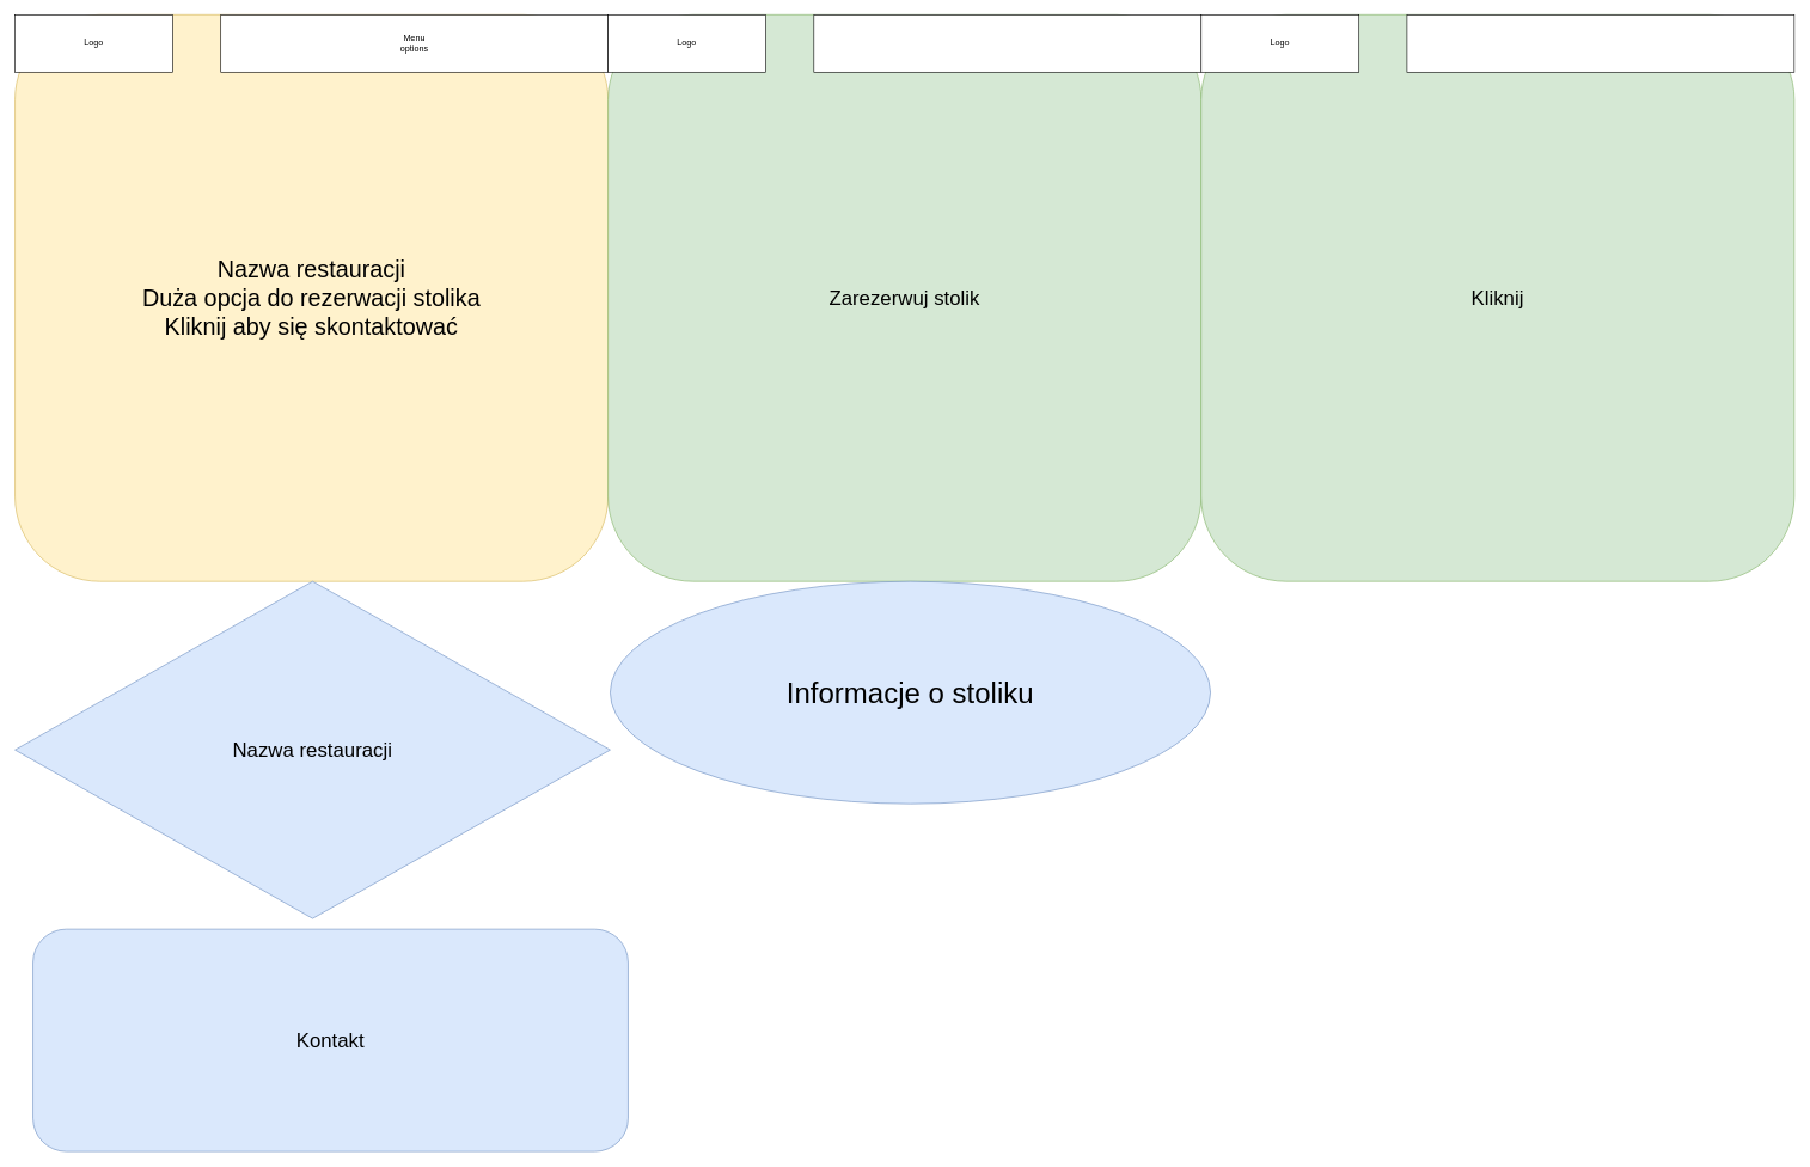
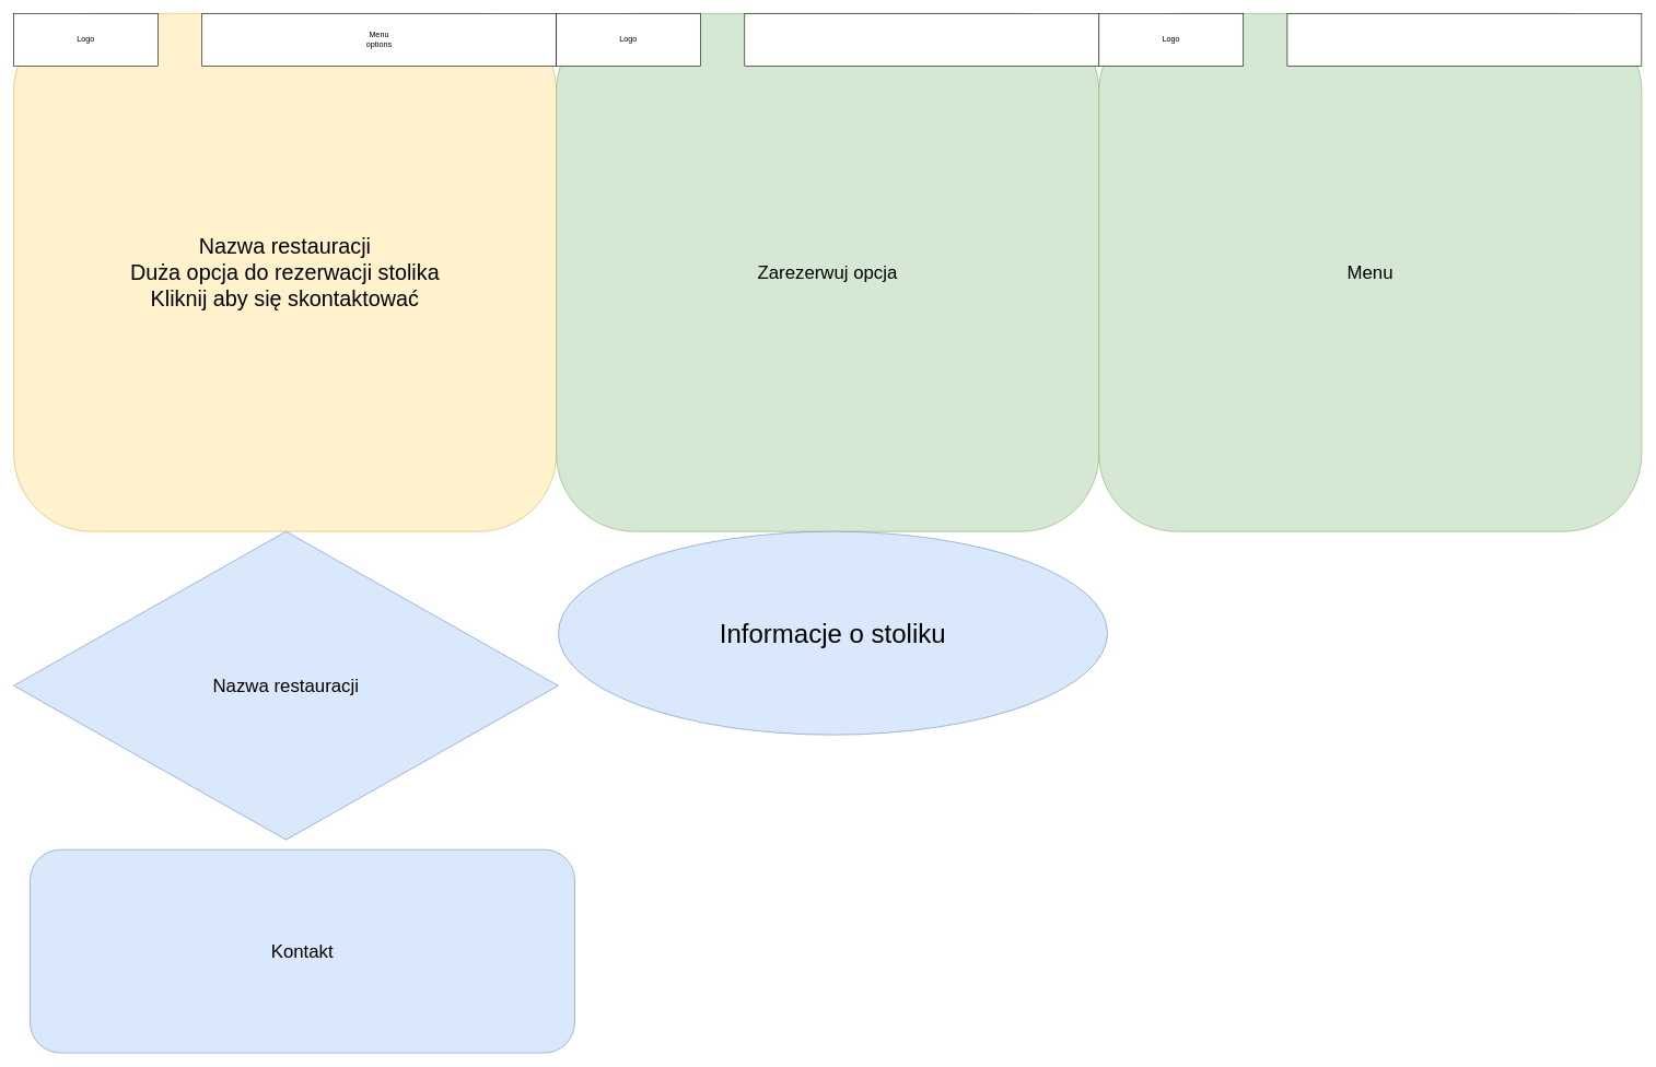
- <mxCell id="9" value="&lt;font style=&quot;font-size: 28px&quot;&gt;Zarezerwuj stolik&lt;/font&gt;" style="rounded=1;whiteSpace=wrap;html=1;fontSize=19;strokeColor=#82b366;fillColor=#d5e8d4;fontColor=default;" vertex="1" parent="1"><mxGeometry x="847" width="827" height="790" as="geometry" y="20" /></mxCell>
+ <mxCell id="9" value="&lt;font style=&quot;font-size: 28px&quot;&gt;Zarezerwuj opcja&lt;/font&gt;" style="rounded=1;whiteSpace=wrap;html=1;fontSize=19;strokeColor=#82b366;fillColor=#d5e8d4;fontColor=default;" vertex="1" parent="1"><mxGeometry x="847" width="827" height="790" as="geometry" y="20" /></mxCell>
- <mxCell id="10" value="&lt;font style=&quot;font-size: 28px&quot;&gt;Kliknij&lt;/font&gt;" style="rounded=1;whiteSpace=wrap;html=1;fontSize=19;strokeColor=#82b366;fillColor=#d5e8d4;fontColor=default;" vertex="1" parent="1"><mxGeometry x="1674" width="827" height="790" as="geometry" y="20" /></mxCell>
+ <mxCell id="10" value="&lt;font style=&quot;font-size: 28px&quot;&gt;Menu&lt;/font&gt;" style="rounded=1;whiteSpace=wrap;html=1;fontSize=19;strokeColor=#82b366;fillColor=#d5e8d4;fontColor=default;" vertex="1" parent="1"><mxGeometry x="1674" width="827" height="790" as="geometry" y="20" /></mxCell>
